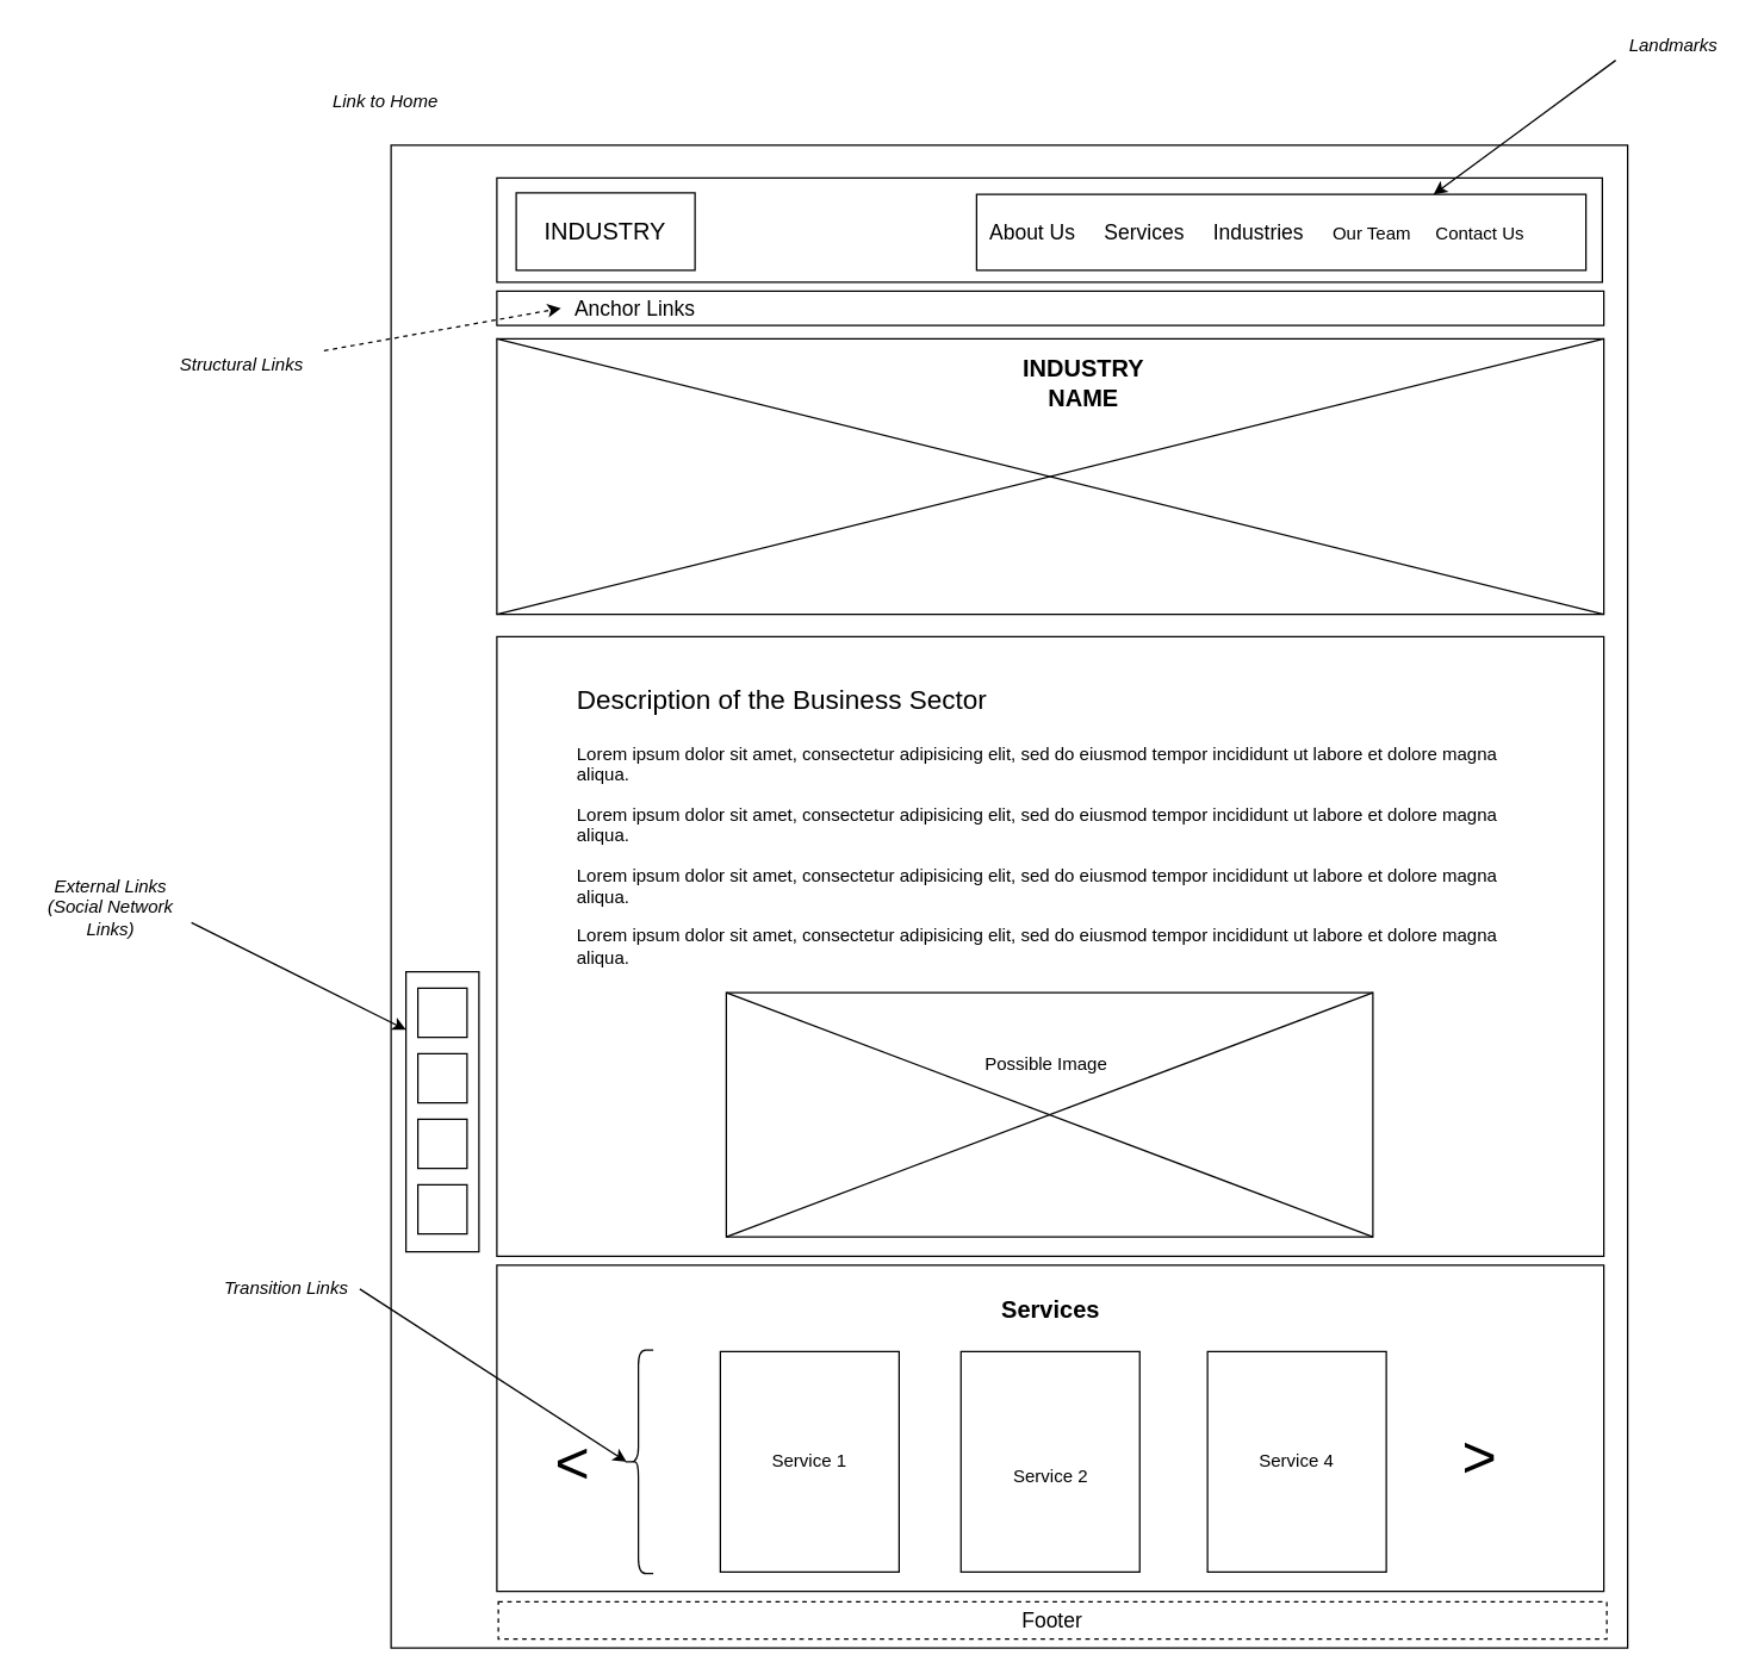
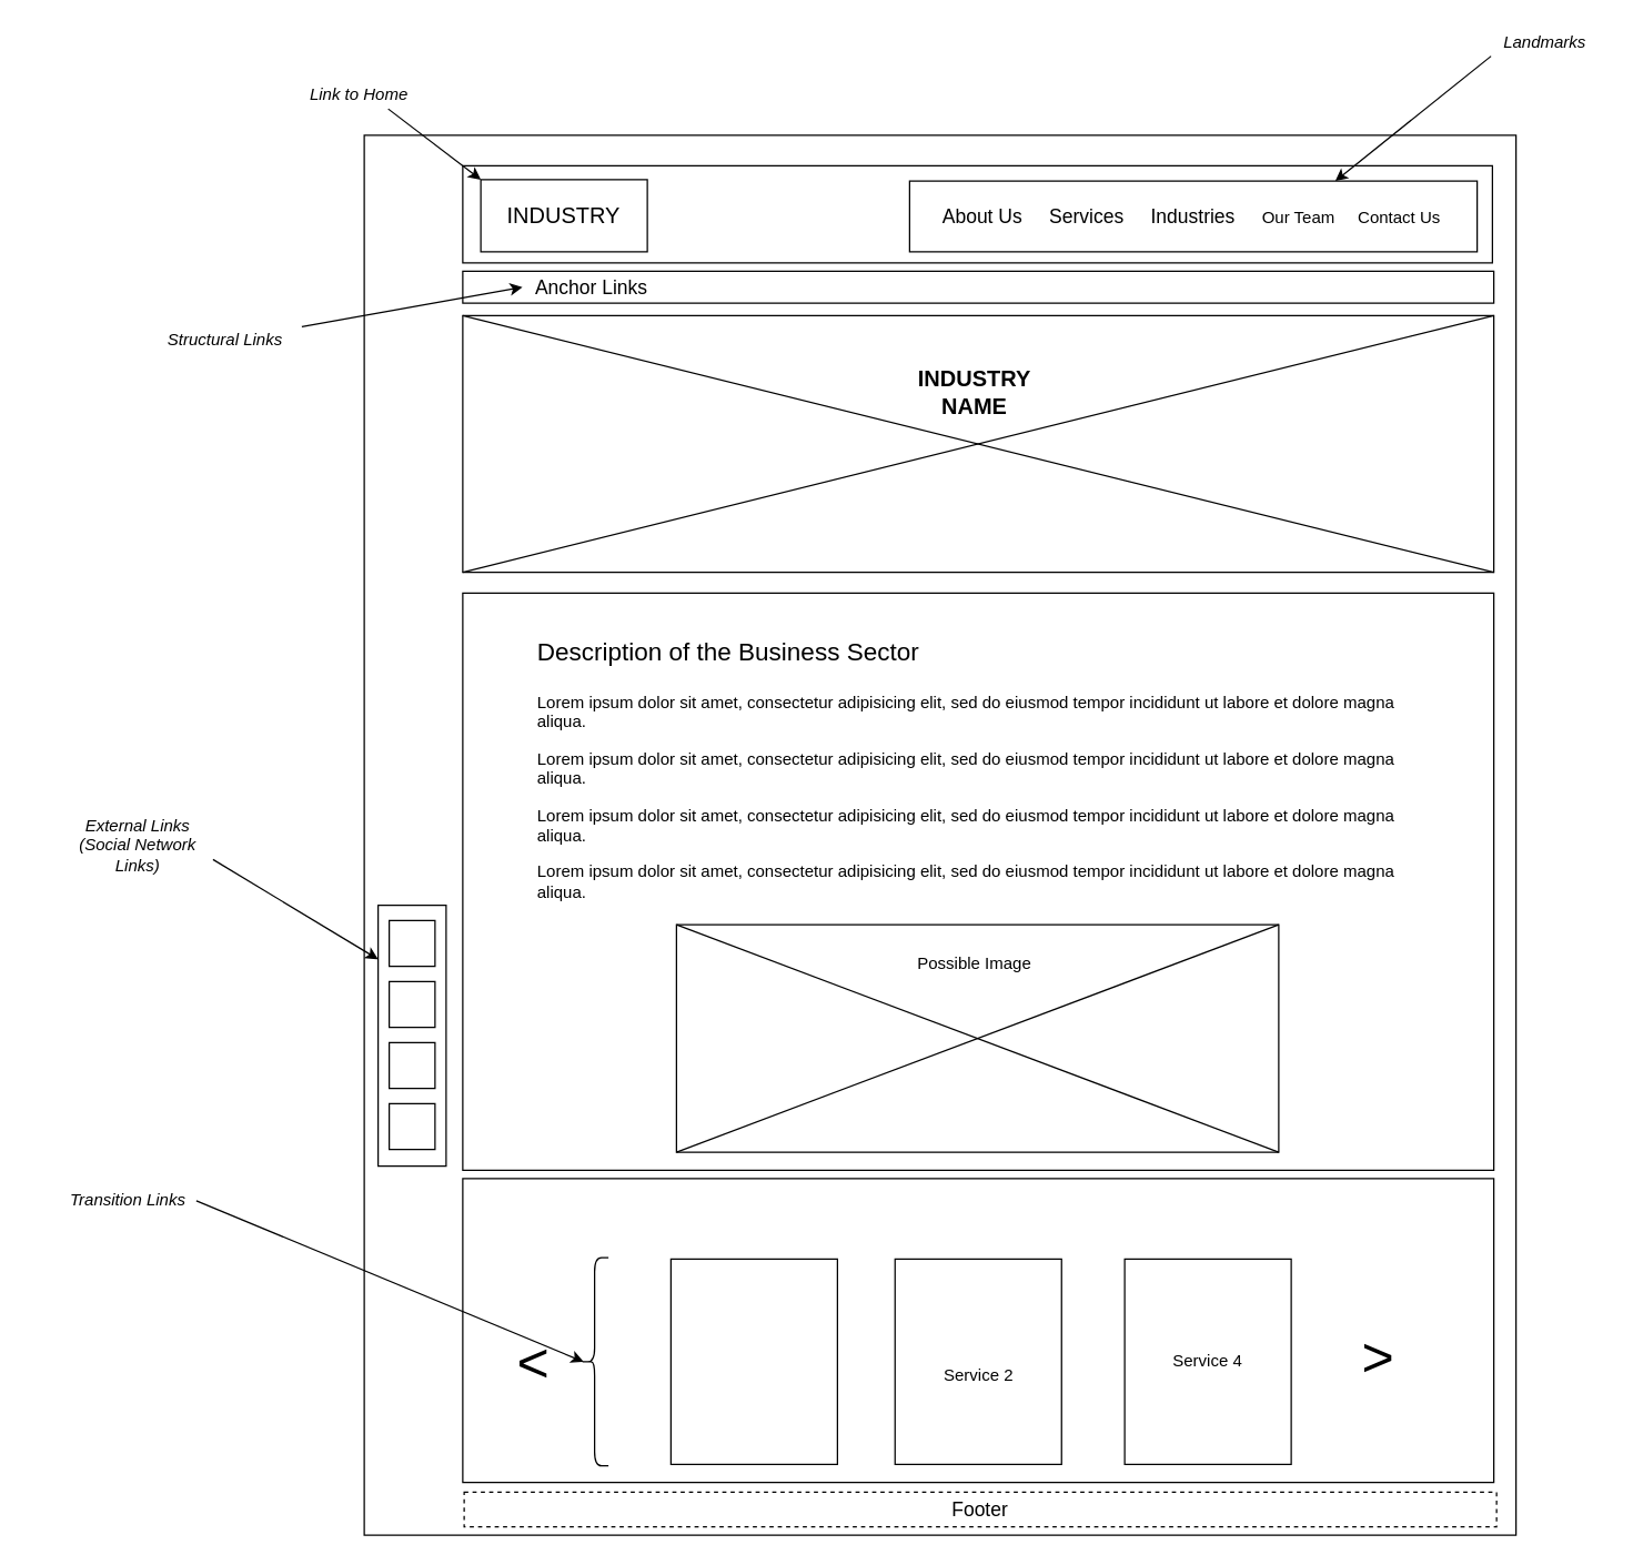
- <mxCell id="7" value="&lt;i&gt;Landmarks&lt;/i&gt;" style="text;html=1;strokeColor=none;fillColor=none;align=center;verticalAlign=middle;whiteSpace=wrap;rounded=0;" parent="1" vertex="1"><mxGeometry x="1084" y="20" width="78" height="20" as="geometry" /></mxCell>
+ <mxCell id="7" value="&lt;i&gt;Landmarks&lt;/i&gt;" style="text;html=1;strokeColor=none;fillColor=none;align=center;verticalAlign=middle;whiteSpace=wrap;rounded=0;" parent="1" vertex="1"><mxGeometry x="1074" y="20" width="78" height="20" as="geometry" /></mxCell>
+ <mxCell id="9" value="" style="endArrow=classic;html=1;entryX=0;entryY=0;entryDx=0;entryDy=0;exitX=0.75;exitY=1;exitDx=0;exitDy=0;" parent="1" source="10" target="4" edge="1"><mxGeometry width="50" height="50" relative="1" as="geometry"><mxPoint x="266" y="81" as="sourcePoint" /><mxPoint x="316" y="31" as="targetPoint" /></mxGeometry></mxCell>
- <mxCell id="6" value="&lt;font style=&quot;font-size: 14px&quot;&gt;About Us&amp;nbsp;&amp;nbsp;&amp;nbsp;&amp;nbsp; Services&amp;nbsp;&amp;nbsp;&amp;nbsp;&amp;nbsp; Industries&amp;nbsp;&amp;nbsp;&amp;nbsp;&amp;nbsp; &lt;/font&gt;Our Team&amp;nbsp;&amp;nbsp;&amp;nbsp;&amp;nbsp; Contact Us" style="text;html=1;strokeColor=none;fillColor=none;align=left;verticalAlign=middle;whiteSpace=wrap;rounded=0;" parent="1" vertex="1"><mxGeometry x="662" y="145.5" width="373" height="20" as="geometry" /></mxCell>
+ <mxCell id="6" value="&lt;font style=&quot;font-size: 14px&quot;&gt;About Us&amp;nbsp;&amp;nbsp;&amp;nbsp;&amp;nbsp; Services&amp;nbsp;&amp;nbsp;&amp;nbsp;&amp;nbsp; Industries&amp;nbsp;&amp;nbsp;&amp;nbsp;&amp;nbsp; &lt;/font&gt;Our Team&amp;nbsp;&amp;nbsp;&amp;nbsp;&amp;nbsp; Contact Us" style="text;html=1;strokeColor=none;fillColor=none;align=left;verticalAlign=middle;whiteSpace=wrap;rounded=0;" parent="1" vertex="1"><mxGeometry x="677" y="145.5" width="373" height="20" as="geometry" /></mxCell>
- <mxCell id="14" value="" style="endArrow=classic;html=1;entryX=0;entryY=0.5;entryDx=0;entryDy=0;exitX=1;exitY=0;exitDx=0;exitDy=0;dashed=1;" parent="1" source="13" target="12" edge="1"><mxGeometry width="50" height="50" relative="1" as="geometry"><mxPoint x="226" y="204" as="sourcePoint" /><mxPoint x="276" y="154" as="targetPoint" /></mxGeometry></mxCell>
+ <mxCell id="14" value="" style="endArrow=classic;html=1;entryX=0;entryY=0.5;entryDx=0;entryDy=0;exitX=1;exitY=0;exitDx=0;exitDy=0;" parent="1" source="13" target="12" edge="1"><mxGeometry width="50" height="50" relative="1" as="geometry"><mxPoint x="226" y="204" as="sourcePoint" /><mxPoint x="276" y="154" as="targetPoint" /></mxGeometry></mxCell>
- <mxCell id="18" value="&lt;b&gt;&lt;font style=&quot;font-size: 16px&quot;&gt;INDUSTRY NAME&lt;br&gt;&lt;/font&gt;&lt;/b&gt;" style="text;html=1;strokeColor=none;fillColor=none;align=center;verticalAlign=middle;whiteSpace=wrap;rounded=0;" parent="1" vertex="1"><mxGeometry x="661" y="247" width="132" height="20" as="geometry" /></mxCell>
+ <mxCell id="18" value="&lt;b&gt;&lt;font style=&quot;font-size: 16px&quot;&gt;INDUSTRY NAME&lt;br&gt;&lt;/font&gt;&lt;/b&gt;" style="text;html=1;strokeColor=none;fillColor=none;align=center;verticalAlign=middle;whiteSpace=wrap;rounded=0;" parent="1" vertex="1"><mxGeometry x="636" y="272" width="132" height="20" as="geometry" /></mxCell>
- <mxCell id="43" value="&lt;i&gt;External Links (Social Network Links)&lt;/i&gt;" style="text;html=1;strokeColor=none;fillColor=none;align=center;verticalAlign=middle;whiteSpace=wrap;rounded=0;" parent="1" vertex="1"><mxGeometry x="20" y="599" width="108" height="20" as="geometry" /></mxCell>
+ <mxCell id="43" value="&lt;i&gt;External Links (Social Network Links)&lt;/i&gt;" style="text;html=1;strokeColor=none;fillColor=none;align=center;verticalAlign=middle;whiteSpace=wrap;rounded=0;" parent="1" vertex="1"><mxGeometry x="45" y="599" width="108" height="20" as="geometry" /></mxCell>
- <mxCell id="24" value="Possible Image" style="text;html=1;strokeColor=none;fillColor=none;align=center;verticalAlign=middle;whiteSpace=wrap;rounded=0;" parent="1" vertex="1"><mxGeometry x="601" y="704" width="202" height="20" as="geometry" /></mxCell>
+ <mxCell id="24" value="Possible Image" style="text;html=1;strokeColor=none;fillColor=none;align=center;verticalAlign=middle;whiteSpace=wrap;rounded=0;" parent="1" vertex="1"><mxGeometry x="601" y="684" width="202" height="20" as="geometry" /></mxCell>
- <mxCell id="45" value="&lt;i&gt;Transition Links&lt;/i&gt;" style="text;html=1;strokeColor=none;fillColor=none;align=center;verticalAlign=middle;whiteSpace=wrap;rounded=0;" parent="1" vertex="1"><mxGeometry x="143" y="855" width="98" height="20" as="geometry" /></mxCell>
+ <mxCell id="45" value="&lt;i&gt;Transition Links&lt;/i&gt;" style="text;html=1;strokeColor=none;fillColor=none;align=center;verticalAlign=middle;whiteSpace=wrap;rounded=0;" parent="1" vertex="1"><mxGeometry x="43" y="855" width="98" height="20" as="geometry" /></mxCell>
- <mxCell id="36" value="&lt;font size=&quot;1&quot;&gt;&lt;b style=&quot;font-size: 16px&quot;&gt;Services&lt;/b&gt;&lt;/font&gt;" style="text;html=1;strokeColor=none;fillColor=none;align=center;verticalAlign=middle;whiteSpace=wrap;rounded=0;" parent="25" vertex="1"><mxGeometry x="291.75" y="20" width="159.5" height="20" as="geometry" /></mxCell>
- <mxCell id="31" value="Service 1" style="text;html=1;strokeColor=none;fillColor=none;align=center;verticalAlign=middle;whiteSpace=wrap;rounded=0;" parent="25" vertex="1"><mxGeometry x="177" y="119.342" width="66" height="25.318" as="geometry" /></mxCell>
